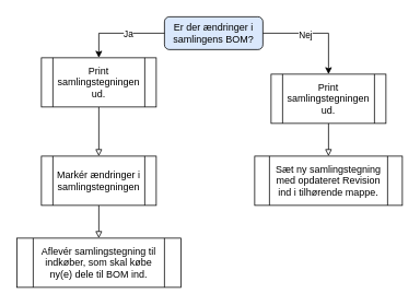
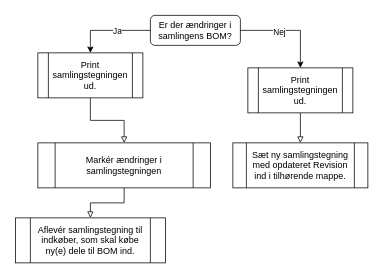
- <mxCell id="2" value="Er der ændringer i samlingens BOM?" style="rounded=1;whiteSpace=wrap;html=1;fontSize=12;glass=0;strokeWidth=1;shadow=0;fillColor=#dae8fc;" parent="1" vertex="1"><mxGeometry x="200" y="20" width="120" height="40" as="geometry" /></mxCell>
+ <mxCell id="2" value="Er der ændringer i samlingens BOM?" style="rounded=1;whiteSpace=wrap;html=1;fontSize=12;glass=0;strokeWidth=1;shadow=0;" parent="1" vertex="1"><mxGeometry x="200" y="20" width="120" height="40" as="geometry" /></mxCell>
- <mxCell id="6" value="Markér ændringer i samlingstegningen" style="shape=process;whiteSpace=wrap;html=1;backgroundOutline=1;" parent="1" vertex="1"><mxGeometry x="50" y="190" width="140" height="60" as="geometry" /></mxCell>
+ <mxCell id="6" value="Markér ændringer i samlingstegningen" style="shape=process;whiteSpace=wrap;html=1;backgroundOutline=1;" parent="1" vertex="1"><mxGeometry x="50" y="190" width="230" height="60" as="geometry" /></mxCell>
